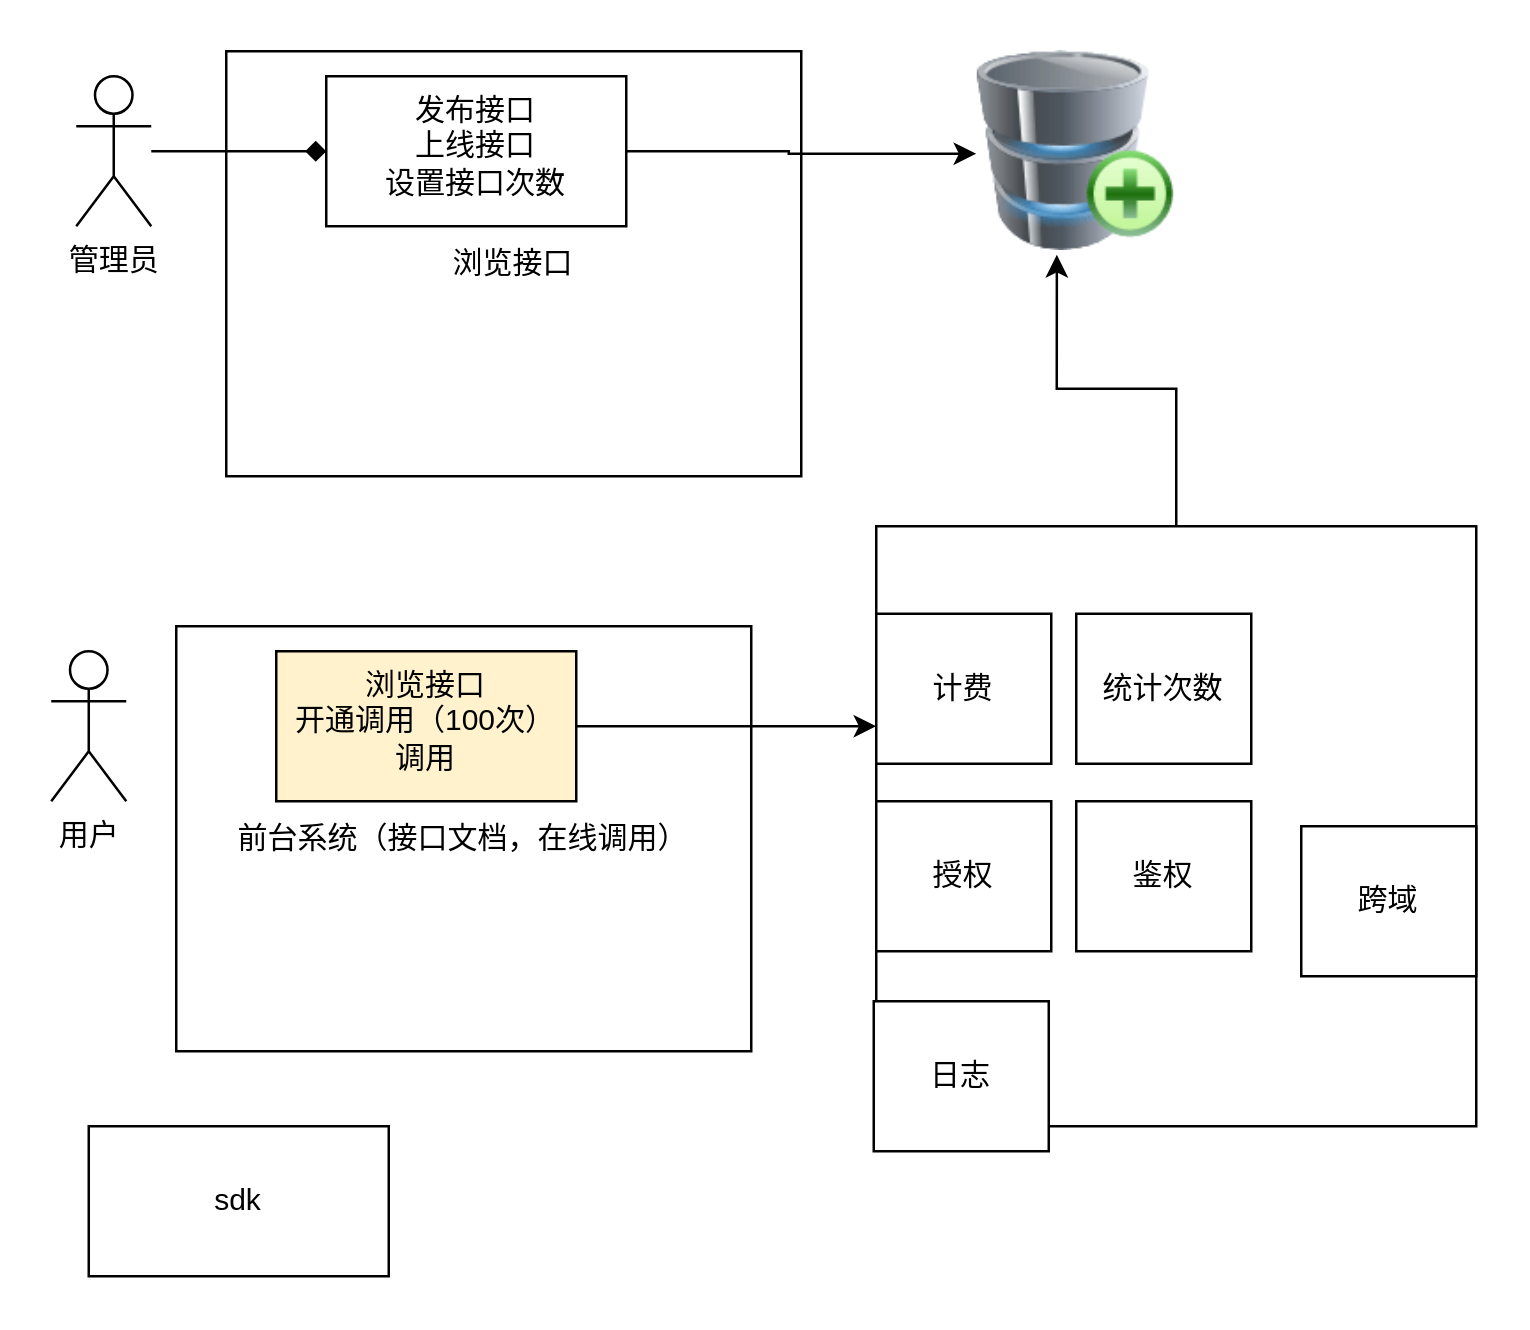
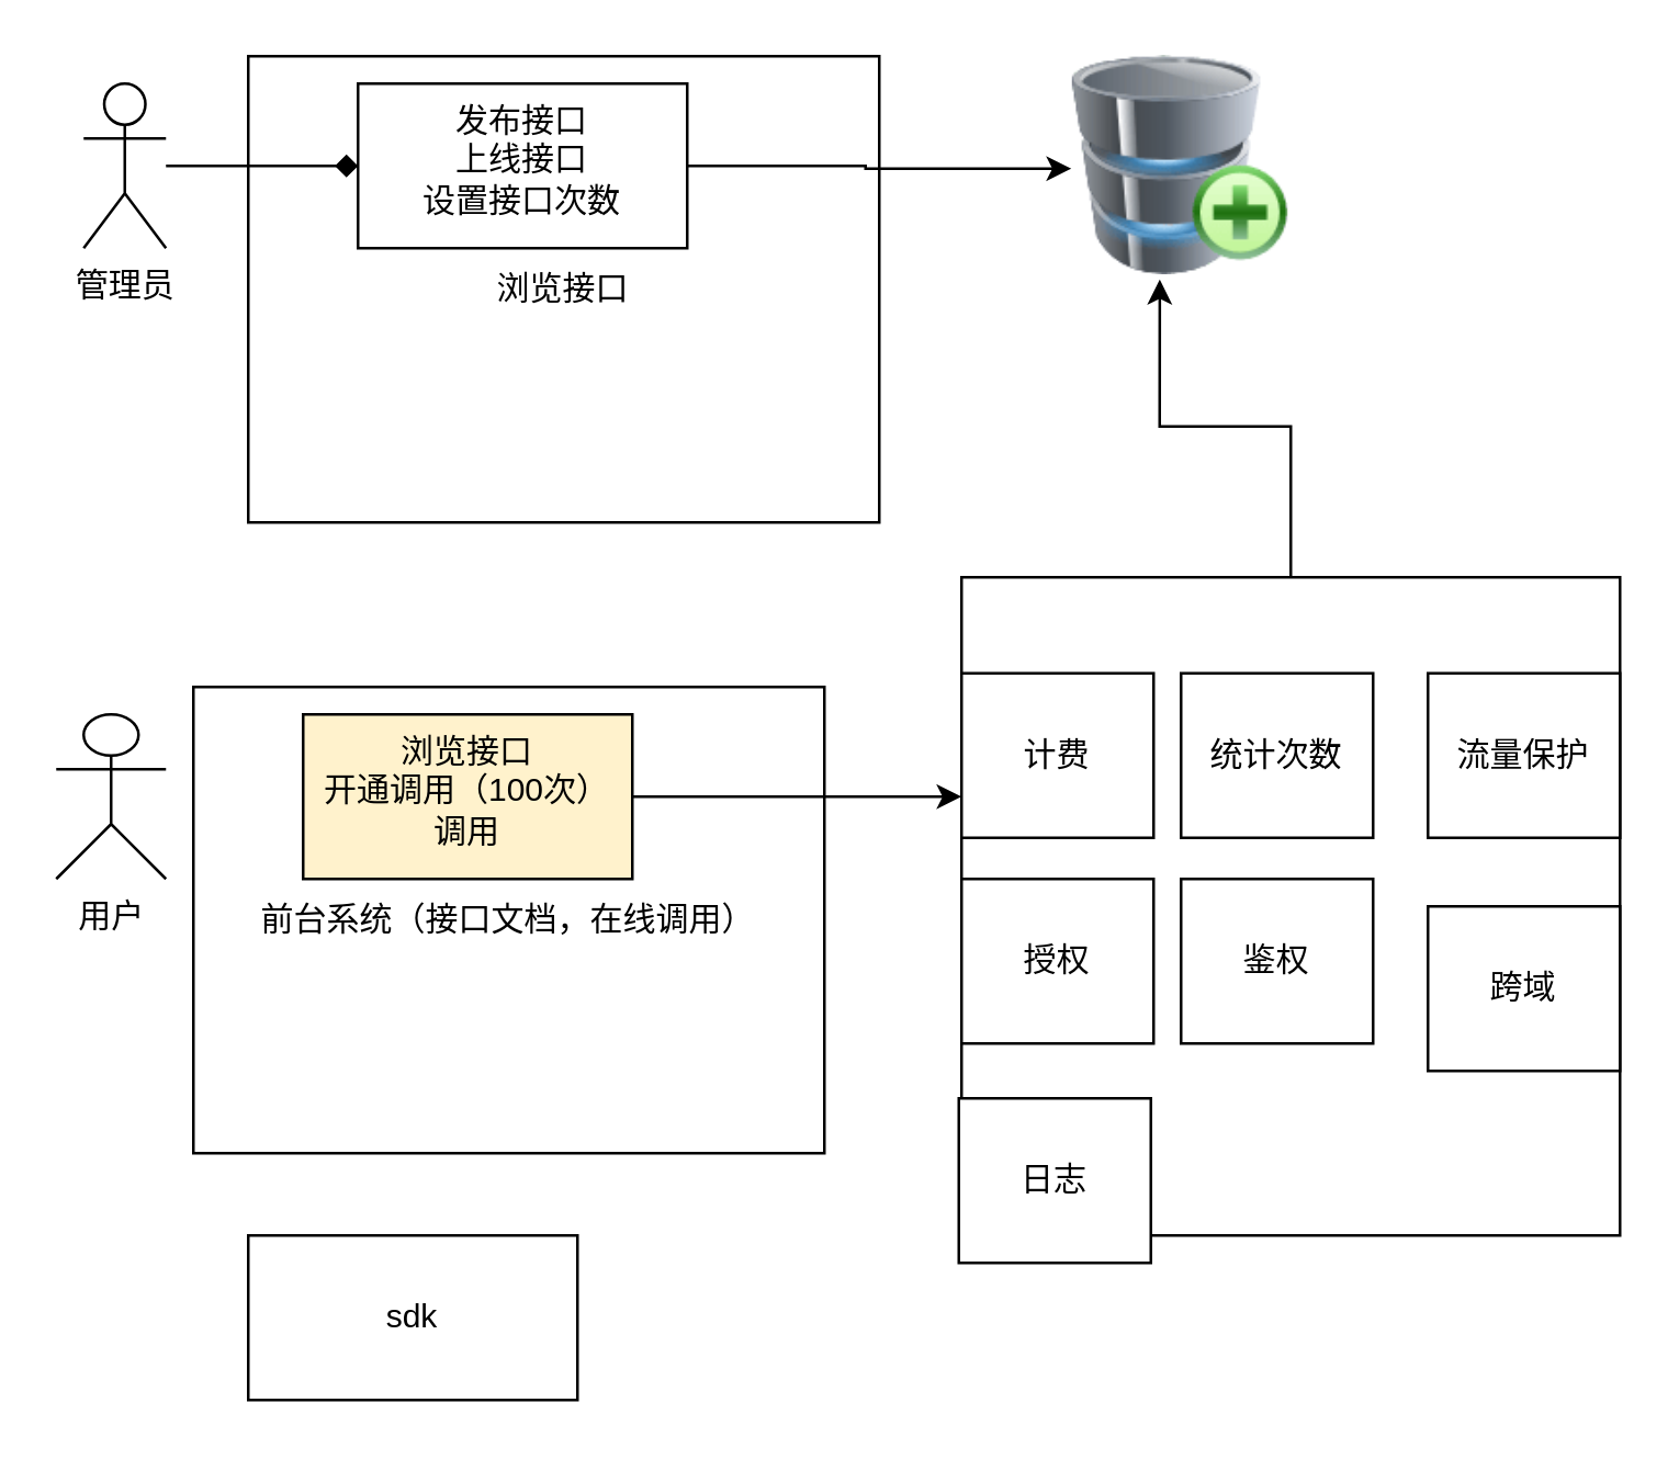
+ <mxCell id="16" value="流量保护" style="rounded=0;whiteSpace=wrap;html=1;" vertex="1" parent="1"><mxGeometry x="520" y="245" width="70" height="60" as="geometry" /></mxCell>
- <mxCell id="10" value="用户" style="shape=umlActor;verticalLabelPosition=bottom;verticalAlign=top;html=1;outlineConnect=0;" vertex="1" parent="1"><mxGeometry x="20" y="260" width="30" height="60" as="geometry" /></mxCell>
+ <mxCell id="10" value="用户" style="shape=umlActor;verticalLabelPosition=bottom;verticalAlign=top;html=1;outlineConnect=0;" vertex="1" parent="1"><mxGeometry x="20" y="260" width="40" height="60" as="geometry" /></mxCell>
- <mxCell id="13" value="sdk" style="rounded=0;whiteSpace=wrap;html=1;" vertex="1" parent="1"><mxGeometry x="35" y="450" width="120" height="60" as="geometry" /></mxCell>
+ <mxCell id="13" value="sdk" style="rounded=0;whiteSpace=wrap;html=1;" vertex="1" parent="1"><mxGeometry x="90" y="450" width="120" height="60" as="geometry" /></mxCell>
